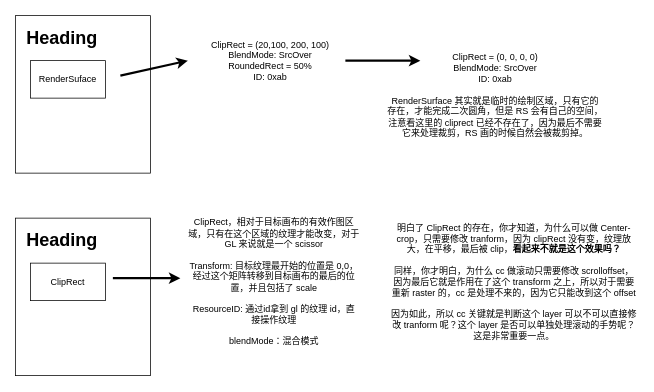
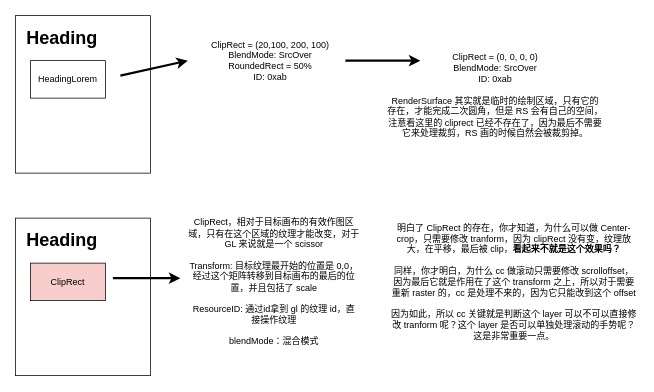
- <mxCell id="4" value="RenderSuface" style="rounded=0;whiteSpace=wrap;html=1;" vertex="1" parent="1"><mxGeometry x="40" y="80" width="100" height="50" as="geometry" /></mxCell>
+ <mxCell id="4" value="HeadingLorem" style="rounded=0;whiteSpace=wrap;html=1;" vertex="1" parent="1"><mxGeometry x="40" y="80" width="100" height="50" as="geometry" /></mxCell>
- <mxCell id="11" value="ClipRect" style="rounded=0;whiteSpace=wrap;html=1;" vertex="1" parent="1"><mxGeometry x="40" y="350" width="100" height="50" as="geometry" /></mxCell>
+ <mxCell id="11" value="ClipRect" style="rounded=0;whiteSpace=wrap;html=1;fillColor=#f8cecc;" vertex="1" parent="1"><mxGeometry x="40" y="350" width="100" height="50" as="geometry" /></mxCell>
